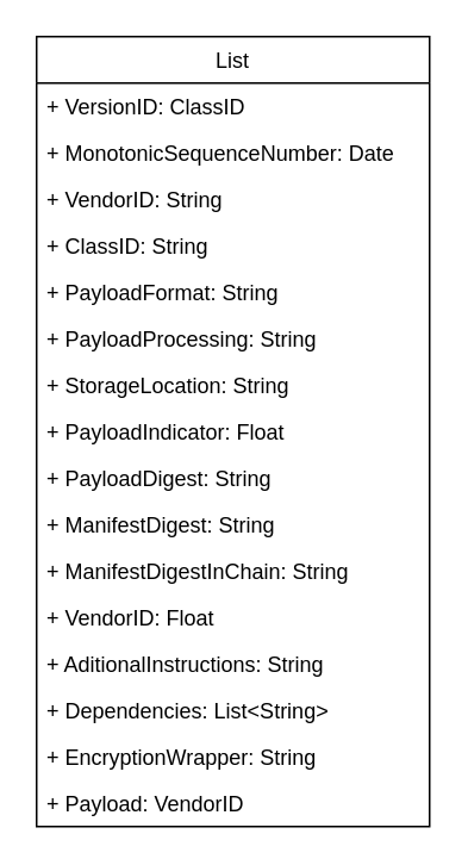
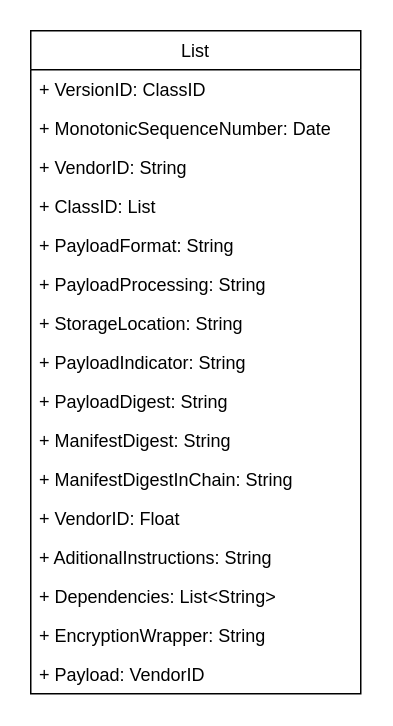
- <mxCell id="6" value="+ ClassID: String" style="text;strokeColor=none;fillColor=none;align=left;verticalAlign=top;spacingLeft=4;spacingRight=4;overflow=hidden;rotatable=0;points=[[0,0.5],[1,0.5]];portConstraint=eastwest;" vertex="1" parent="2"><mxGeometry y="104" width="220" height="26" as="geometry" /></mxCell>
+ <mxCell id="6" value="+ ClassID: List" style="text;strokeColor=none;fillColor=none;align=left;verticalAlign=top;spacingLeft=4;spacingRight=4;overflow=hidden;rotatable=0;points=[[0,0.5],[1,0.5]];portConstraint=eastwest;" vertex="1" parent="2"><mxGeometry y="104" width="220" height="26" as="geometry" /></mxCell>
- <mxCell id="10" value="+ PayloadIndicator: Float" style="text;strokeColor=none;fillColor=none;align=left;verticalAlign=top;spacingLeft=4;spacingRight=4;overflow=hidden;rotatable=0;points=[[0,0.5],[1,0.5]];portConstraint=eastwest;" vertex="1" parent="2"><mxGeometry y="208" width="220" height="26" as="geometry" /></mxCell>
+ <mxCell id="10" value="+ PayloadIndicator: String" style="text;strokeColor=none;fillColor=none;align=left;verticalAlign=top;spacingLeft=4;spacingRight=4;overflow=hidden;rotatable=0;points=[[0,0.5],[1,0.5]];portConstraint=eastwest;" vertex="1" parent="2"><mxGeometry y="208" width="220" height="26" as="geometry" /></mxCell>
